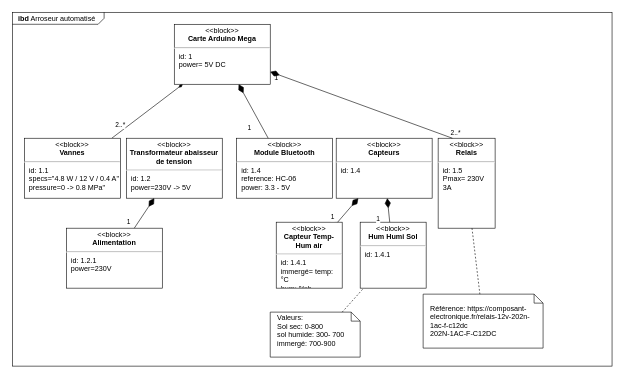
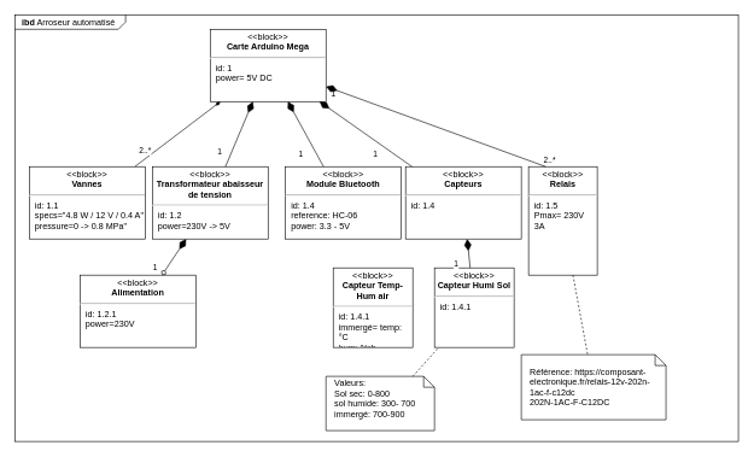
+ <mxCell id="32" value="" style="strokeColor=inherit;fillColor=inherit;gradientColor=inherit;align=right;html=1;verticalAlign=bottom;endArrow=none;startArrow=diamondThin;startSize=14;startFill=1;edgeStyle=none;endFill=0;labelBackgroundColor=none;shadow=0;sketch=0;" edge="1" parent="2" source="7" target="21"><mxGeometry x="0.895" y="2" relative="1" as="geometry"><mxPoint x="347.368" y="140" as="sourcePoint" /><mxPoint x="396.632" y="230" as="targetPoint" /><Array as="points" /><mxPoint as="offset" /></mxGeometry></mxCell>
+ <mxCell id="33" value="" style="resizable=0;html=1;align=right;verticalAlign=top;labelBackgroundColor=none;fontSize=10" connectable="0" vertex="1" parent="32"><mxGeometry x="1" relative="1" as="geometry" /></mxCell>
+ <mxCell id="34" value="1" style="edgeLabel;html=1;align=center;verticalAlign=middle;resizable=0;points=[];" vertex="1" connectable="0" parent="32"><mxGeometry x="0.47" y="-3" relative="1" as="geometry"><mxPoint x="-16" y="4" as="offset" /></mxGeometry></mxCell>
+ <mxCell id="14" value="" style="strokeColor=inherit;fillColor=inherit;gradientColor=inherit;align=right;html=1;verticalAlign=bottom;endArrow=none;startArrow=diamondThin;startSize=14;startFill=1;edgeStyle=none;endFill=0;labelBackgroundColor=none;shadow=0;sketch=0;" edge="1" parent="2" source="7" target="10"><mxGeometry x="0.895" y="2" relative="1" as="geometry"><mxPoint x="500" y="260" as="sourcePoint" /><mxPoint x="500" y="310" as="targetPoint" /><Array as="points" /><mxPoint as="offset" /></mxGeometry></mxCell>
+ <mxCell id="15" value="" style="resizable=0;html=1;align=right;verticalAlign=top;labelBackgroundColor=none;fontSize=10" connectable="0" vertex="1" parent="14"><mxGeometry x="1" relative="1" as="geometry" /></mxCell>
+ <mxCell id="16" value="1" style="edgeLabel;html=1;align=center;verticalAlign=middle;resizable=0;points=[];" vertex="1" connectable="0" parent="14"><mxGeometry x="0.47" y="-3" relative="1" as="geometry"><mxPoint x="-16" y="4" as="offset" /></mxGeometry></mxCell>
- <mxCell id="24" value="" style="strokeColor=inherit;fillColor=inherit;gradientColor=inherit;align=right;html=1;verticalAlign=bottom;endArrow=none;startArrow=diamondThin;startSize=14;startFill=1;edgeStyle=none;endFill=0;labelBackgroundColor=none;shadow=0;sketch=0;" edge="1" parent="2" source="21" target="22"><mxGeometry x="0.895" y="2" relative="1" as="geometry"><mxPoint x="240" y="330" as="sourcePoint" /><mxPoint x="240" y="380" as="targetPoint" /><Array as="points" /><mxPoint as="offset" /></mxGeometry></mxCell>
- <mxCell id="25" value="" style="resizable=0;html=1;align=right;verticalAlign=top;labelBackgroundColor=none;fontSize=10" connectable="0" vertex="1" parent="24"><mxGeometry x="1" relative="1" as="geometry" /></mxCell>
- <mxCell id="26" value="1" style="edgeLabel;html=1;align=center;verticalAlign=middle;resizable=0;points=[];" vertex="1" connectable="0" parent="24"><mxGeometry x="0.47" y="-3" relative="1" as="geometry"><mxPoint x="-16" y="4" as="offset" /></mxGeometry></mxCell>
- <mxCell id="23" value="&lt;p style=&quot;margin: 0px ; margin-top: 4px ; text-align: center&quot;&gt;&amp;lt;&amp;lt;block&amp;gt;&amp;gt;&lt;br&gt;&lt;b&gt;Hum Humi Sol&lt;/b&gt;&lt;br&gt;&lt;/p&gt;&lt;hr&gt;&lt;p style=&quot;margin: 0px ; margin-left: 8px ; text-align: left&quot;&gt;id: 1.4.1&lt;/p&gt;&lt;p style=&quot;margin: 0px ; margin-left: 8px ; text-align: left&quot;&gt;&lt;br&gt;&lt;/p&gt;" style="shape=rect;html=1;overflow=fill;whiteSpace=wrap;" vertex="1" parent="2"><mxGeometry x="580" y="350" width="110" height="110" as="geometry" /></mxCell>
+ <mxCell id="23" value="&lt;p style=&quot;margin: 0px ; margin-top: 4px ; text-align: center&quot;&gt;&amp;lt;&amp;lt;block&amp;gt;&amp;gt;&lt;br&gt;&lt;b&gt;Capteur Humi Sol&lt;/b&gt;&lt;br&gt;&lt;/p&gt;&lt;hr&gt;&lt;p style=&quot;margin: 0px ; margin-left: 8px ; text-align: left&quot;&gt;id: 1.4.1&lt;/p&gt;&lt;p style=&quot;margin: 0px ; margin-left: 8px ; text-align: left&quot;&gt;&lt;br&gt;&lt;/p&gt;" style="shape=rect;html=1;overflow=fill;whiteSpace=wrap;" vertex="1" parent="2"><mxGeometry x="580" y="350" width="110" height="110" as="geometry" /></mxCell>
- <mxCell id="11" value="" style="strokeColor=inherit;fillColor=inherit;gradientColor=inherit;align=right;html=1;verticalAlign=bottom;endArrow=none;startArrow=diamondThin;startSize=14;startFill=1;edgeStyle=none;endFill=0;labelBackgroundColor=none;shadow=0;sketch=0;" edge="1" parent="2" source="10" target="9"><mxGeometry x="0.895" y="2" relative="1" as="geometry"><mxPoint x="126.667" y="330" as="sourcePoint" /><mxPoint x="183.333" y="380" as="targetPoint" /><Array as="points" /><mxPoint as="offset" /></mxGeometry></mxCell>
+ <mxCell id="11" value="" style="strokeColor=inherit;fillColor=inherit;gradientColor=inherit;align=right;html=1;verticalAlign=bottom;endArrow=diamond;startArrow=diamondThin;startSize=14;startFill=1;edgeStyle=none;endFill=0;labelBackgroundColor=none;shadow=0;sketch=0;" edge="1" parent="2" source="10" target="9"><mxGeometry x="0.895" y="2" relative="1" as="geometry"><mxPoint x="126.667" y="330" as="sourcePoint" /><mxPoint x="183.333" y="380" as="targetPoint" /><Array as="points" /><mxPoint as="offset" /></mxGeometry></mxCell>
- <mxCell id="36" value="&lt;div&gt;Référence: https://composant-electronique.fr/relais-12v-202n-1ac-f-c12dc&lt;font style=&quot;font-size: 12px&quot;&gt;&lt;span itemprop=&quot;description&quot;&gt;&lt;span style=&quot;font-weight: normal&quot;&gt;&lt;br&gt;&lt;/span&gt;&lt;/span&gt;&lt;/font&gt;&lt;/div&gt;&lt;div&gt;&lt;font style=&quot;font-size: 12px&quot;&gt;&lt;span itemprop=&quot;description&quot;&gt;&lt;span style=&quot;font-weight: normal&quot;&gt;202N-1AC-F-C12DC&lt;/span&gt;&lt;/span&gt;&lt;/font&gt;&lt;/div&gt;" style="shape=note;size=15;align=left;spacingLeft=10;html=1;whiteSpace=wrap;" vertex="1" parent="2"><mxGeometry x="685" y="470" width="200" height="90" as="geometry" /></mxCell>
+ <mxCell id="36" value="&lt;div&gt;Référence: https://composant-electronique.fr/relais-12v-202n-1ac-f-c12dc&lt;font style=&quot;font-size: 12px&quot;&gt;&lt;span itemprop=&quot;description&quot;&gt;&lt;span style=&quot;font-weight: normal&quot;&gt;&lt;br&gt;&lt;/span&gt;&lt;/span&gt;&lt;/font&gt;&lt;/div&gt;&lt;div&gt;&lt;font style=&quot;font-size: 12px&quot;&gt;&lt;span itemprop=&quot;description&quot;&gt;&lt;span style=&quot;font-weight: normal&quot;&gt;202N-1AC-F-C12DC&lt;/span&gt;&lt;/span&gt;&lt;/font&gt;&lt;/div&gt;" style="shape=note;size=15;align=left;spacingLeft=10;html=1;whiteSpace=wrap;" vertex="1" parent="2"><mxGeometry x="700" y="470" width="200" height="90" as="geometry" /></mxCell>
